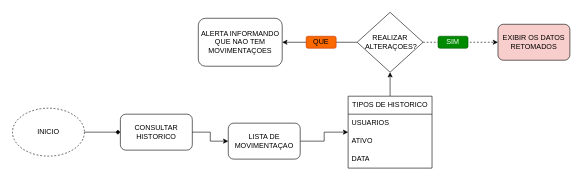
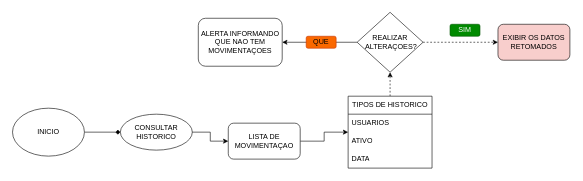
- <mxCell id="16" value="SIM" style="rounded=1;whiteSpace=wrap;html=1;fillColor=#008a00;fontColor=#ffffff;strokeColor=#005700;" vertex="1" parent="1"><mxGeometry x="730" y="60" width="50" height="20" as="geometry" /></mxCell>
+ <mxCell id="16" value="SIM" style="rounded=1;whiteSpace=wrap;html=1;fillColor=#008a00;fontColor=#ffffff;strokeColor=#005700;" vertex="1" parent="1"><mxGeometry x="750" y="40" width="50" height="20" as="geometry" /></mxCell>
- <mxCell id="6" style="edgeStyle=orthogonalEdgeStyle;rounded=0;orthogonalLoop=1;jettySize=auto;html=1;exitX=0.5;exitY=0;exitDx=0;exitDy=0;" edge="1" parent="1" source="7" target="15"><mxGeometry relative="1" as="geometry"><mxPoint x="650" y="80" as="targetPoint" /><Array as="points"><mxPoint x="650" y="120" /><mxPoint x="651" y="120" /></Array></mxGeometry></mxCell>
+ <mxCell id="6" style="edgeStyle=orthogonalEdgeStyle;rounded=0;orthogonalLoop=1;jettySize=auto;html=1;exitX=0.5;exitY=0;exitDx=0;exitDy=0;dashed=1;" edge="1" parent="1" source="7" target="15"><mxGeometry relative="1" as="geometry"><mxPoint x="650" y="80" as="targetPoint" /><Array as="points"><mxPoint x="650" y="120" /><mxPoint x="651" y="120" /></Array></mxGeometry></mxCell>
- <mxCell id="3" value="INICIO" style="ellipse;whiteSpace=wrap;html=1;dashed=1;" vertex="1" parent="1"><mxGeometry x="20" y="180" width="120" height="80" as="geometry" /></mxCell>
+ <mxCell id="3" value="INICIO" style="ellipse;whiteSpace=wrap;html=1;" vertex="1" parent="1"><mxGeometry x="20" y="180" width="120" height="80" as="geometry" /></mxCell>
- <mxCell id="5" value="CONSULTAR HISTORICO" style="rounded=1;whiteSpace=wrap;html=1;" vertex="1" parent="1"><mxGeometry x="200" y="190" width="120" height="60" as="geometry" /></mxCell>
+ <mxCell id="5" value="CONSULTAR HISTORICO" style="ellipse;whiteSpace=wrap;html=1;" vertex="1" parent="1"><mxGeometry x="200" y="190" width="120" height="60" as="geometry" /></mxCell>
